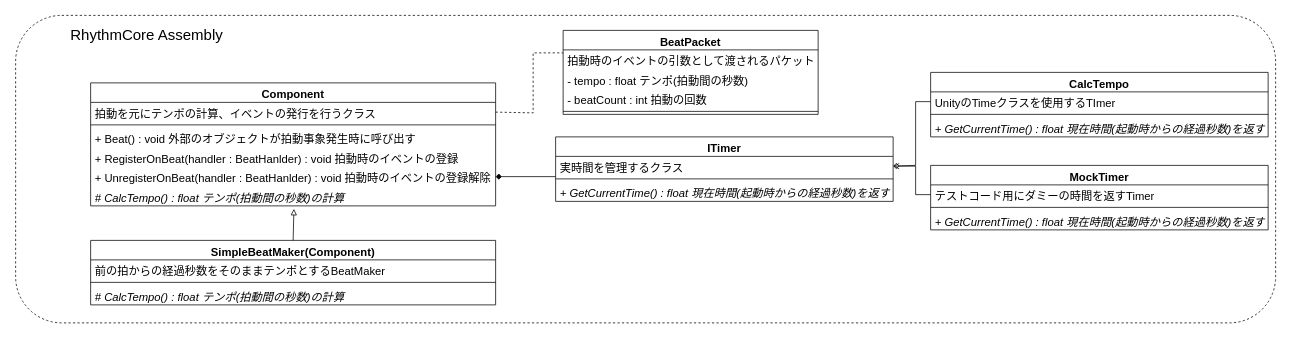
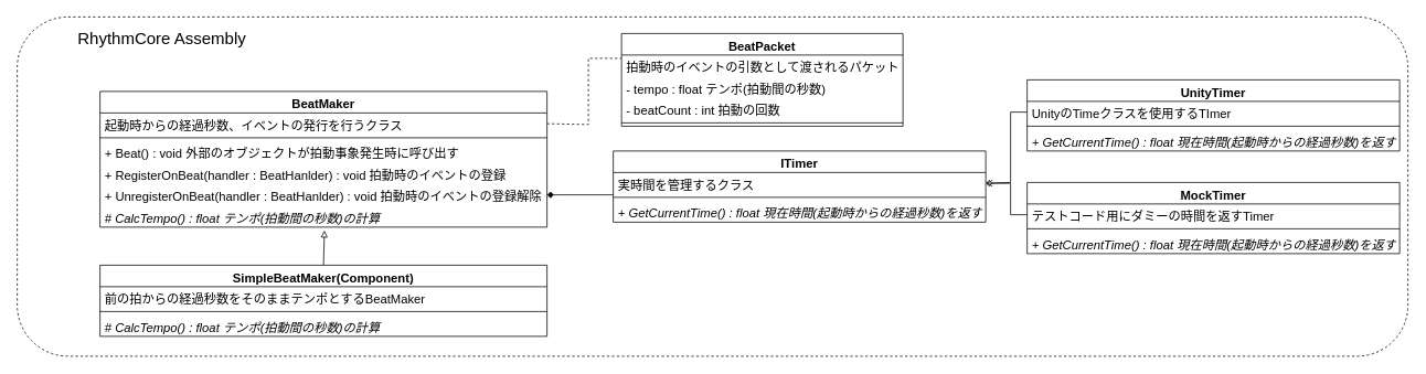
- <mxCell id="27" value="CalcTempo" style="swimlane;fontStyle=1;align=center;verticalAlign=top;childLayout=stackLayout;horizontal=1;startSize=26;horizontalStack=0;resizeParent=1;resizeParentMax=0;resizeLast=0;collapsible=1;marginBottom=0;fontSize=15;" parent="1" vertex="1"><mxGeometry x="1240" y="96" width="450" height="86" as="geometry" /></mxCell>
+ <mxCell id="27" value="UnityTimer" style="swimlane;fontStyle=1;align=center;verticalAlign=top;childLayout=stackLayout;horizontal=1;startSize=26;horizontalStack=0;resizeParent=1;resizeParentMax=0;resizeLast=0;collapsible=1;marginBottom=0;fontSize=15;" parent="1" vertex="1"><mxGeometry x="1240" y="96" width="450" height="86" as="geometry" /></mxCell>
- <mxCell id="3" value="Component" style="swimlane;fontStyle=1;align=center;verticalAlign=top;childLayout=stackLayout;horizontal=1;startSize=26;horizontalStack=0;resizeParent=1;resizeParentMax=0;resizeLast=0;collapsible=1;marginBottom=0;fontSize=15;" parent="1" vertex="1"><mxGeometry x="120" y="110" width="540" height="164" as="geometry" /></mxCell>
+ <mxCell id="3" value="BeatMaker" style="swimlane;fontStyle=1;align=center;verticalAlign=top;childLayout=stackLayout;horizontal=1;startSize=26;horizontalStack=0;resizeParent=1;resizeParentMax=0;resizeLast=0;collapsible=1;marginBottom=0;fontSize=15;" parent="1" vertex="1"><mxGeometry x="120" y="110" width="540" height="164" as="geometry" /></mxCell>
- <mxCell id="4" value="拍動を元にテンポの計算、イベントの発行を行うクラス" style="text;strokeColor=none;fillColor=none;align=left;verticalAlign=top;spacingLeft=4;spacingRight=4;overflow=hidden;rotatable=0;points=[[0,0.5],[1,0.5]];portConstraint=eastwest;fontSize=15;" parent="3" vertex="1"><mxGeometry y="26" width="540" height="26" as="geometry" /></mxCell>
+ <mxCell id="4" value="起動時からの経過秒数、イベントの発行を行うクラス" style="text;strokeColor=none;fillColor=none;align=left;verticalAlign=top;spacingLeft=4;spacingRight=4;overflow=hidden;rotatable=0;points=[[0,0.5],[1,0.5]];portConstraint=eastwest;fontSize=15;" parent="3" vertex="1"><mxGeometry y="26" width="540" height="26" as="geometry" /></mxCell>
